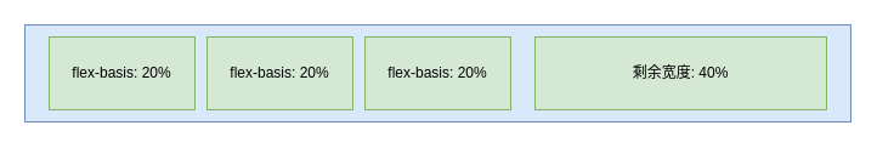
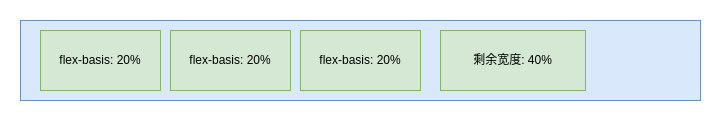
- <mxCell id="6" value="剩余宽度: 40%" style="rounded=0;whiteSpace=wrap;html=1;fillColor=#d5e8d4;strokeColor=#82b366;" vertex="1" parent="1"><mxGeometry x="440" y="30" width="240" height="60" as="geometry" /></mxCell>
+ <mxCell id="6" value="剩余宽度: 40%" style="rounded=0;whiteSpace=wrap;html=1;fillColor=#d5e8d4;strokeColor=#82b366;" vertex="1" parent="1"><mxGeometry x="440" y="30" width="145" height="60" as="geometry" /></mxCell>
